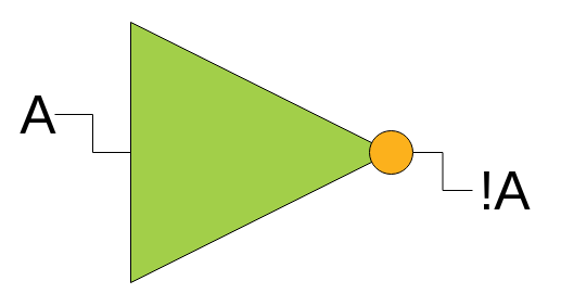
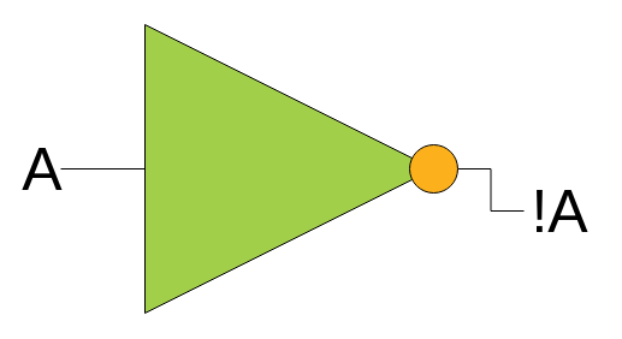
- <mxCell id="2" value="&lt;font style=&quot;font-size: 50px&quot;&gt;A&lt;/font&gt;" style="text;html=1;strokeColor=none;fillColor=none;align=center;verticalAlign=middle;whiteSpace=wrap;rounded=0;" parent="1" vertex="1"><mxGeometry x="20" y="90" width="30" height="30" as="geometry" /></mxCell>
+ <mxCell id="2" value="&lt;font style=&quot;font-size: 50px&quot;&gt;A&lt;/font&gt;" style="text;html=1;strokeColor=none;fillColor=none;align=center;verticalAlign=middle;whiteSpace=wrap;rounded=0;" parent="1" vertex="1"><mxGeometry x="20" y="125" width="30" height="30" as="geometry" /></mxCell>
